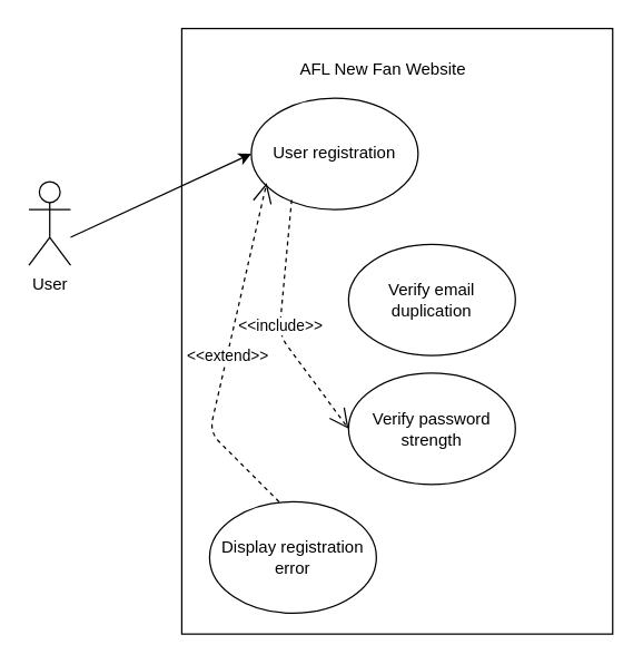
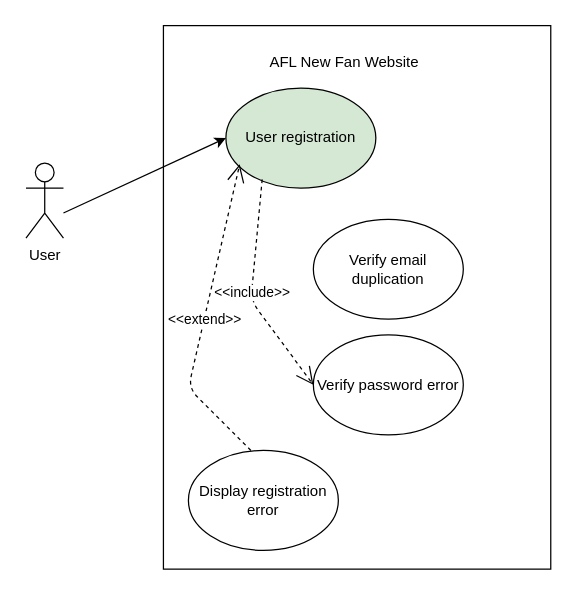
- <mxCell id="4" value="User registration&lt;br&gt;" parent="1" vertex="1" style="ellipse;whiteSpace=wrap;html=1;"><mxGeometry as="geometry" height="80" width="120" y="70" x="180" /></mxCell>
+ <mxCell id="4" value="User registration&lt;br&gt;" parent="1" vertex="1" style="ellipse;whiteSpace=wrap;html=1;fillColor=#d5e8d4;"><mxGeometry as="geometry" height="80" width="120" y="70" x="180" /></mxCell>
- <mxCell id="7" value="Verify password strength&lt;br&gt;" parent="1" vertex="1" style="ellipse;whiteSpace=wrap;html=1;"><mxGeometry as="geometry" height="80" width="120" y="267.5" x="250" /></mxCell>
+ <mxCell id="7" value="Verify password error&lt;br&gt;" parent="1" vertex="1" style="ellipse;whiteSpace=wrap;html=1;"><mxGeometry as="geometry" height="80" width="120" y="267.5" x="250" /></mxCell>
